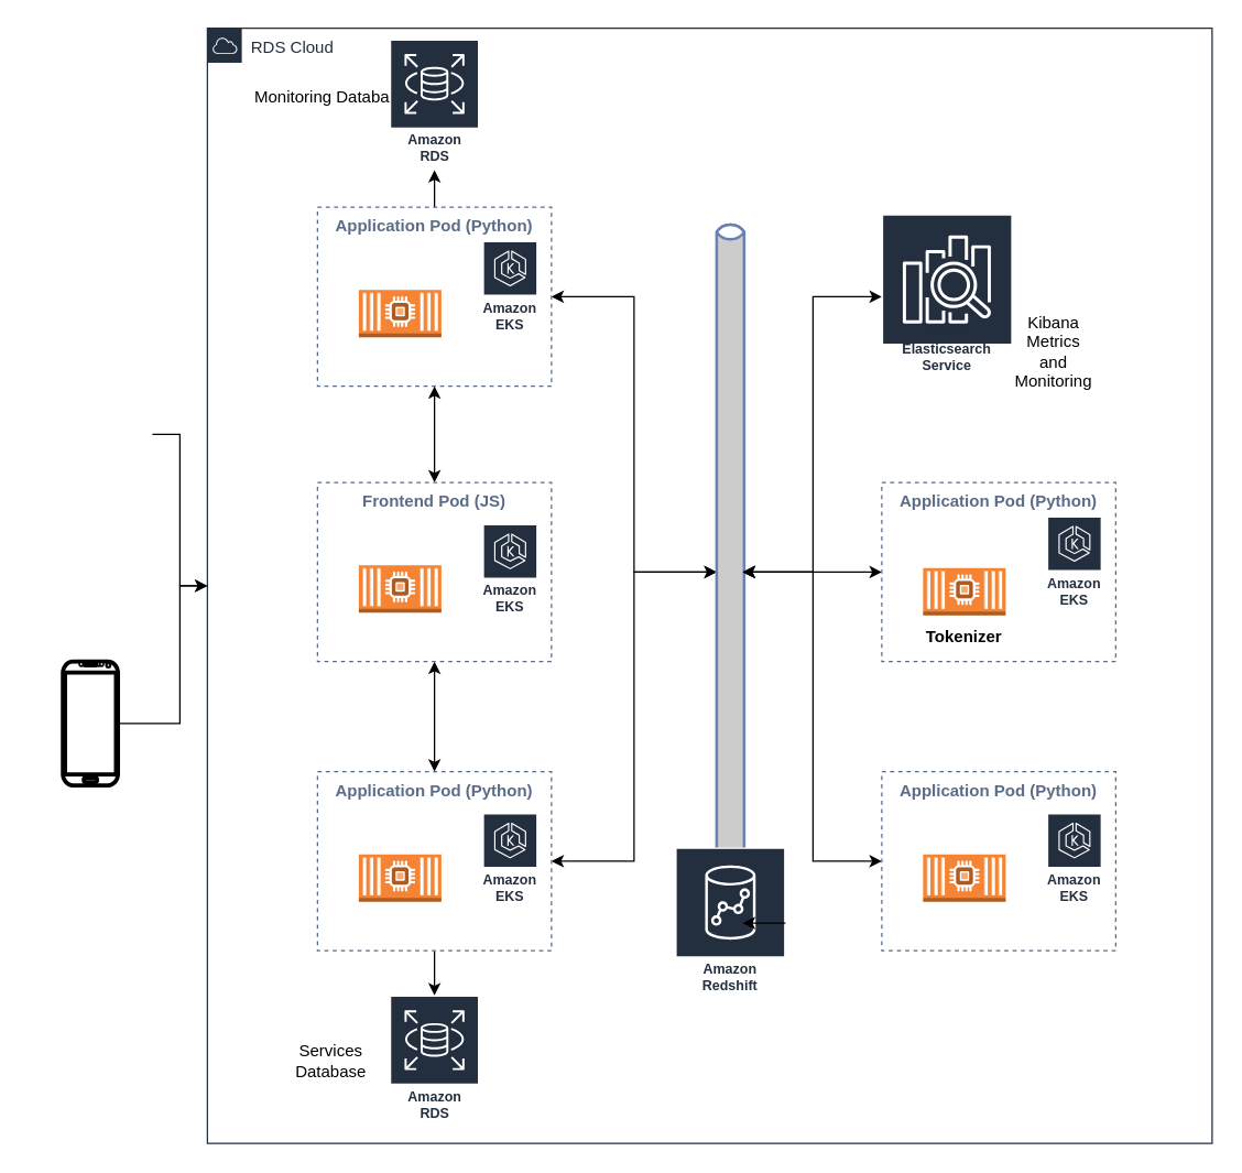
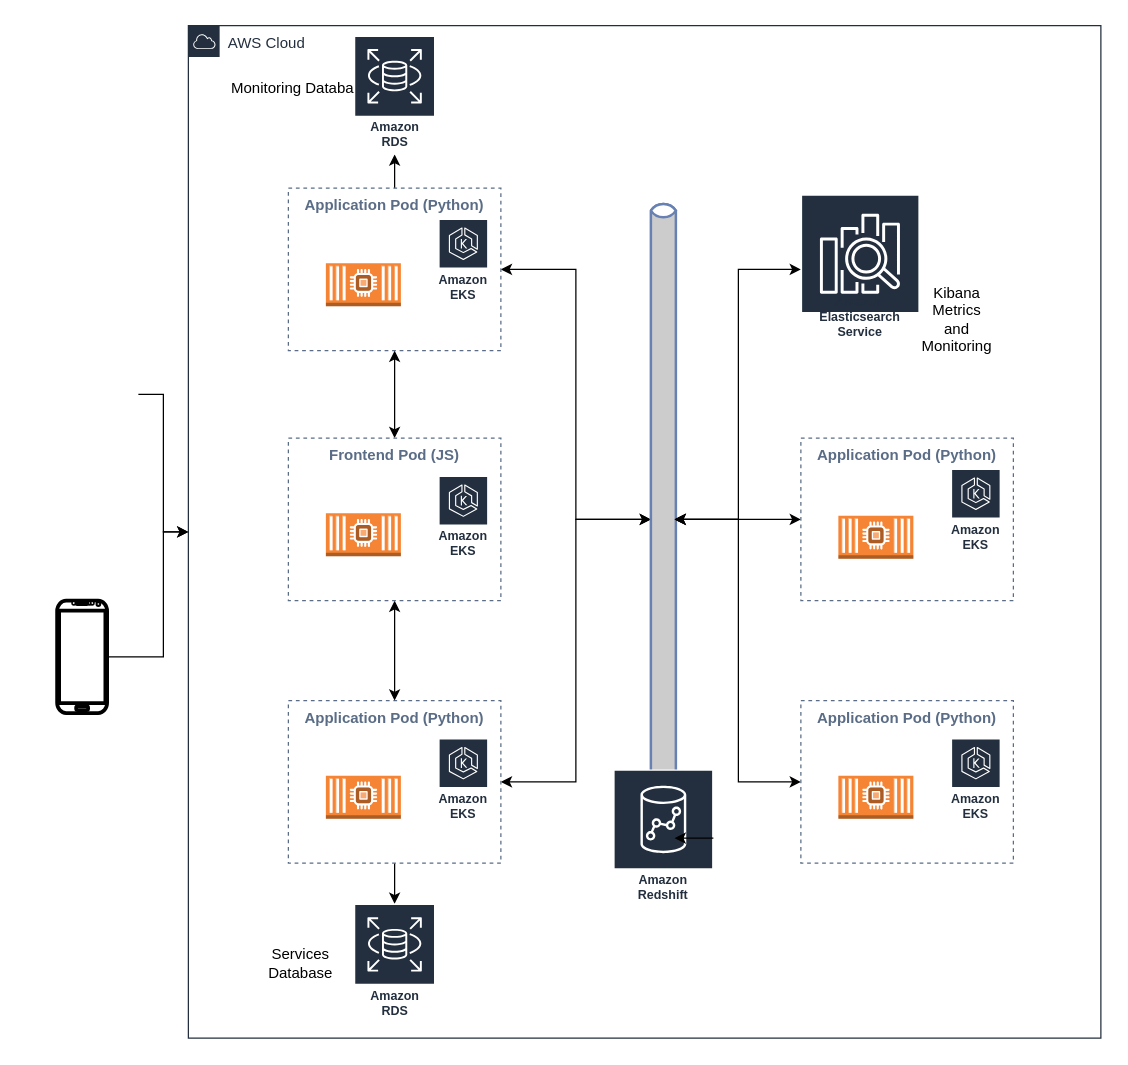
- <mxCell id="2" value="RDS Cloud" style="points=[[0,0],[0.25,0],[0.5,0],[0.75,0],[1,0],[1,0.25],[1,0.5],[1,0.75],[1,1],[0.75,1],[0.5,1],[0.25,1],[0,1],[0,0.75],[0,0.5],[0,0.25]];outlineConnect=0;gradientColor=none;html=1;whiteSpace=wrap;fontSize=12;fontStyle=0;shape=mxgraph.aws4.group;grIcon=mxgraph.aws4.group_aws_cloud;strokeColor=#232F3E;fillColor=none;verticalAlign=top;align=left;spacingLeft=30;fontColor=#232F3E;dashed=0;" vertex="1" parent="1"><mxGeometry x="150" y="20" width="730" height="810" as="geometry" /></mxCell>
+ <mxCell id="2" value="AWS Cloud" style="points=[[0,0],[0.25,0],[0.5,0],[0.75,0],[1,0],[1,0.25],[1,0.5],[1,0.75],[1,1],[0.75,1],[0.5,1],[0.25,1],[0,1],[0,0.75],[0,0.5],[0,0.25]];outlineConnect=0;gradientColor=none;html=1;whiteSpace=wrap;fontSize=12;fontStyle=0;shape=mxgraph.aws4.group;grIcon=mxgraph.aws4.group_aws_cloud;strokeColor=#232F3E;fillColor=none;verticalAlign=top;align=left;spacingLeft=30;fontColor=#232F3E;dashed=0;" vertex="1" parent="1"><mxGeometry x="150" y="20" width="730" height="810" as="geometry" /></mxCell>
- <mxCell id="35" value="Tokenizer" style="text;html=1;strokeColor=none;fillColor=none;align=center;verticalAlign=middle;whiteSpace=wrap;rounded=0;fontStyle=1" vertex="1" parent="1"><mxGeometry x="680" y="452" width="40" height="20" as="geometry" /></mxCell>
